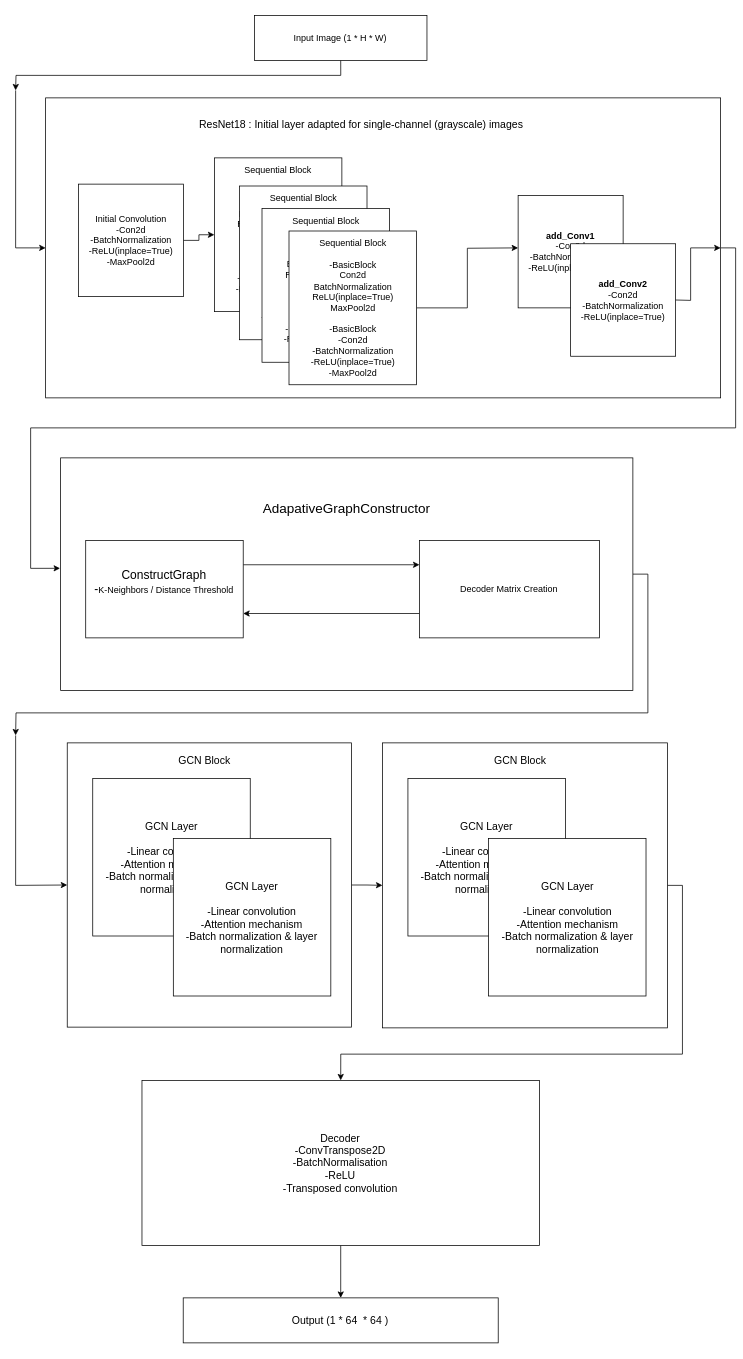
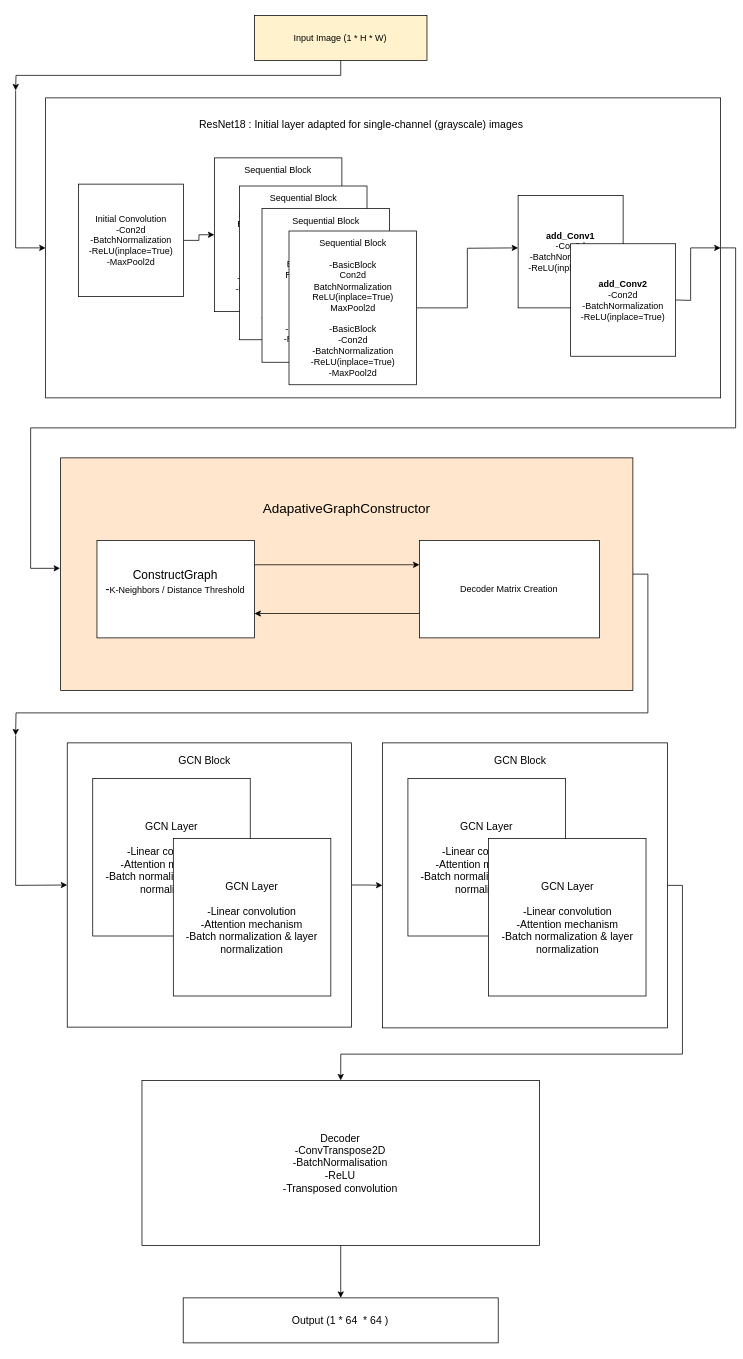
- <mxCell id="3" value="Input Image (1 * H * W)" style="rounded=0;whiteSpace=wrap;html=1;" vertex="1" parent="1"><mxGeometry x="338.45" y="20" width="230" height="60" as="geometry" /></mxCell>
+ <mxCell id="3" value="Input Image (1 * H * W)" style="rounded=0;whiteSpace=wrap;html=1;fillColor=#fff2cc;" vertex="1" parent="1"><mxGeometry x="338.45" y="20" width="230" height="60" as="geometry" /></mxCell>
- <mxCell id="14" value="&lt;font style=&quot;font-size: 18px;&quot;&gt;AdapativeGraphConstructor&lt;br&gt;&lt;br&gt;&lt;br&gt;&lt;br&gt;&lt;br&gt;&lt;br&gt;&lt;br&gt;&lt;br&gt;&lt;br&gt;&lt;/font&gt;" style="rounded=0;whiteSpace=wrap;html=1;" vertex="1" parent="1"><mxGeometry x="80" y="610" width="763" height="310" as="geometry" /></mxCell>
+ <mxCell id="14" value="&lt;font style=&quot;font-size: 18px;&quot;&gt;AdapativeGraphConstructor&lt;br&gt;&lt;br&gt;&lt;br&gt;&lt;br&gt;&lt;br&gt;&lt;br&gt;&lt;br&gt;&lt;br&gt;&lt;br&gt;&lt;/font&gt;" style="rounded=0;whiteSpace=wrap;html=1;fillColor=#ffe6cc;" vertex="1" parent="1"><mxGeometry x="80" y="610" width="763" height="310" as="geometry" /></mxCell>
- <mxCell id="16" value="&lt;font size=&quot;3&quot;&gt;ConstructGraph&lt;br&gt;-&lt;/font&gt;K-Neighbors / Distance Threshold&lt;font size=&quot;3&quot;&gt;&lt;br&gt;&amp;nbsp;&lt;br&gt;&lt;/font&gt;" style="rounded=0;whiteSpace=wrap;html=1;" vertex="1" parent="1"><mxGeometry x="113.45" y="720" width="210" height="130" as="geometry" /></mxCell>
+ <mxCell id="16" value="&lt;font size=&quot;3&quot;&gt;ConstructGraph&lt;br&gt;-&lt;/font&gt;K-Neighbors / Distance Threshold&lt;font size=&quot;3&quot;&gt;&lt;br&gt;&amp;nbsp;&lt;br&gt;&lt;/font&gt;" style="rounded=0;whiteSpace=wrap;html=1;" vertex="1" parent="1"><mxGeometry x="128.45" y="720" width="210" height="130" as="geometry" /></mxCell>
